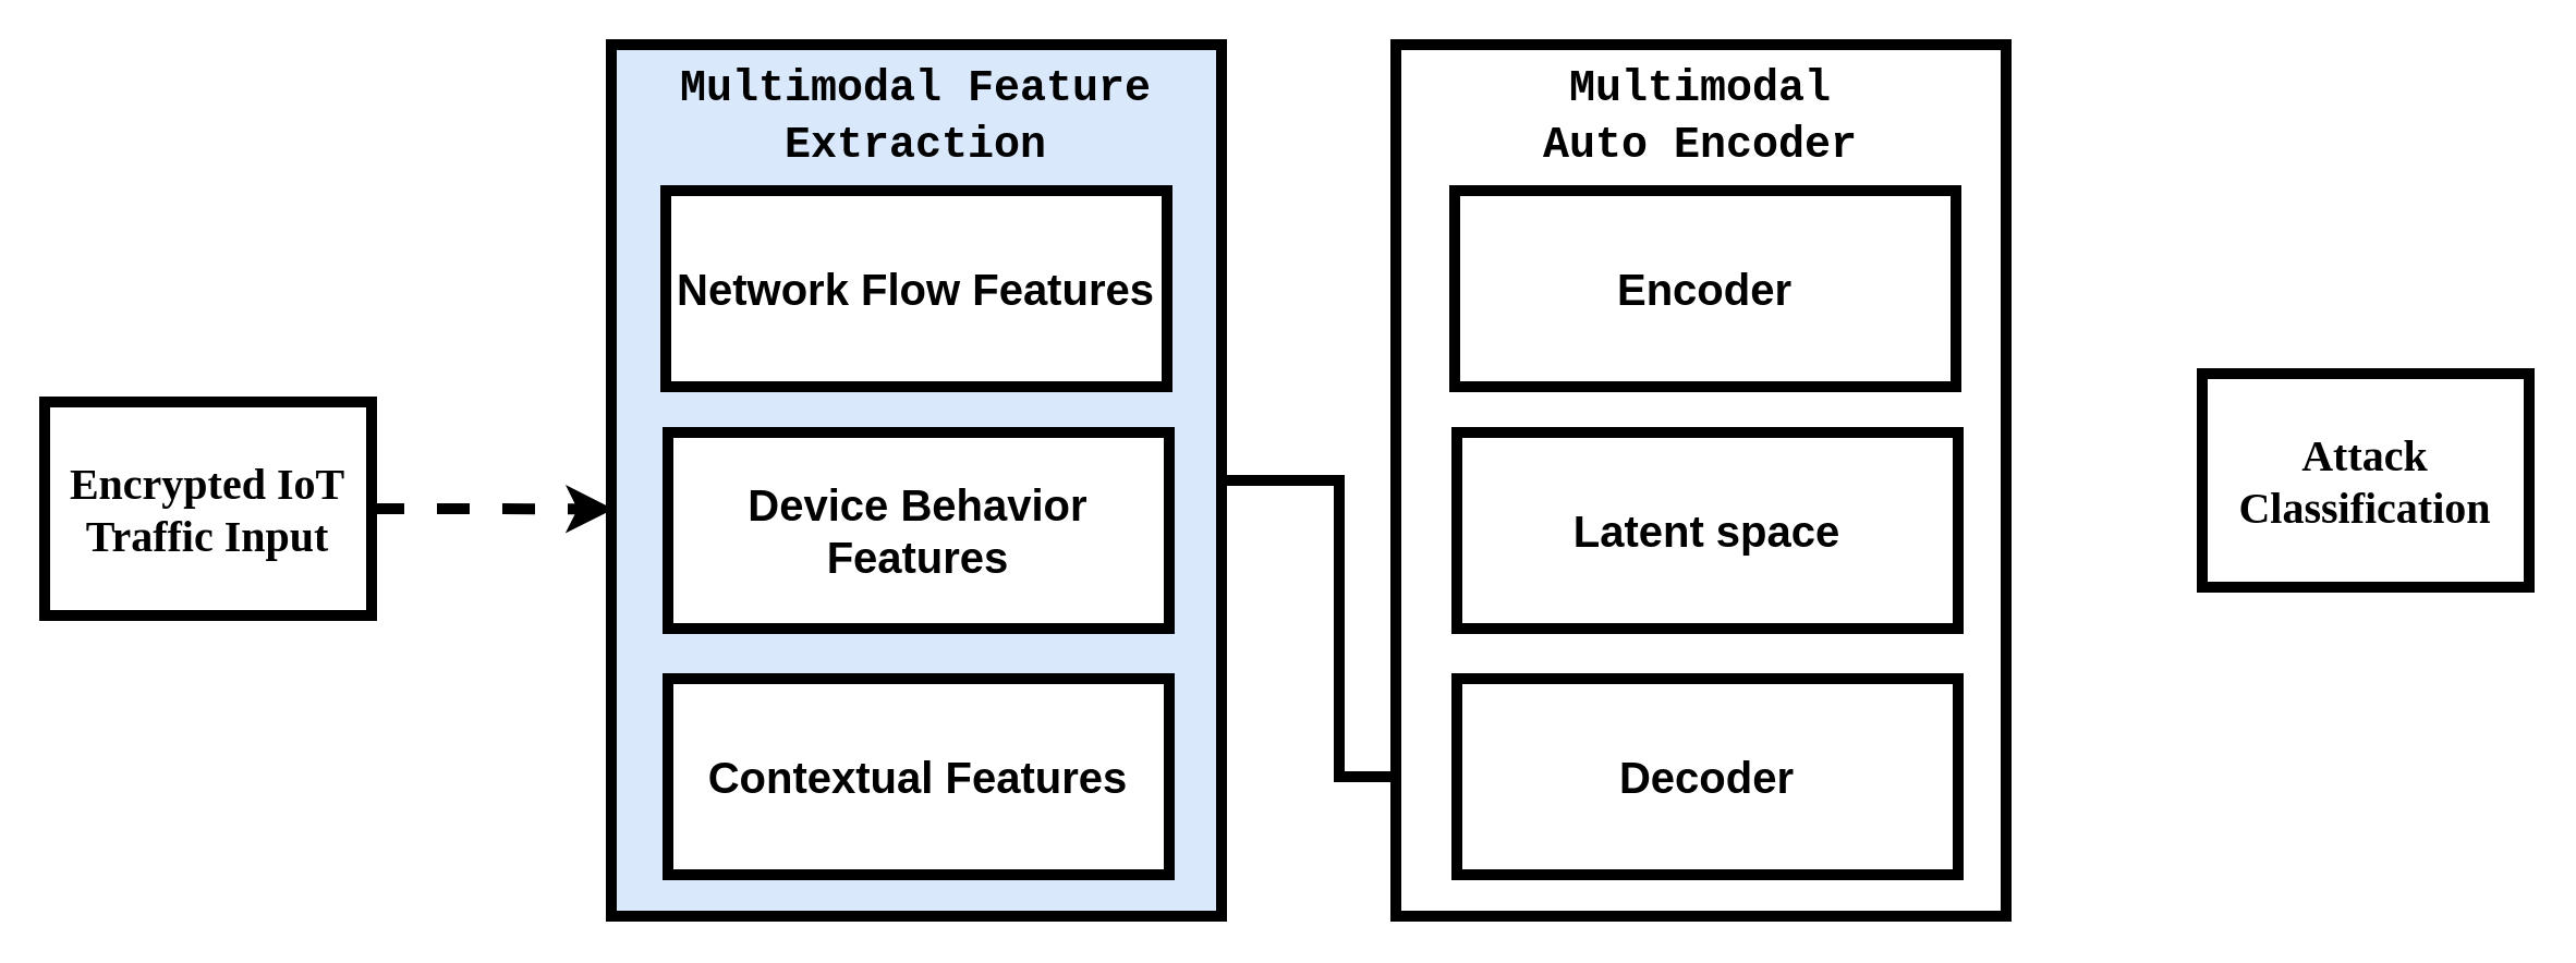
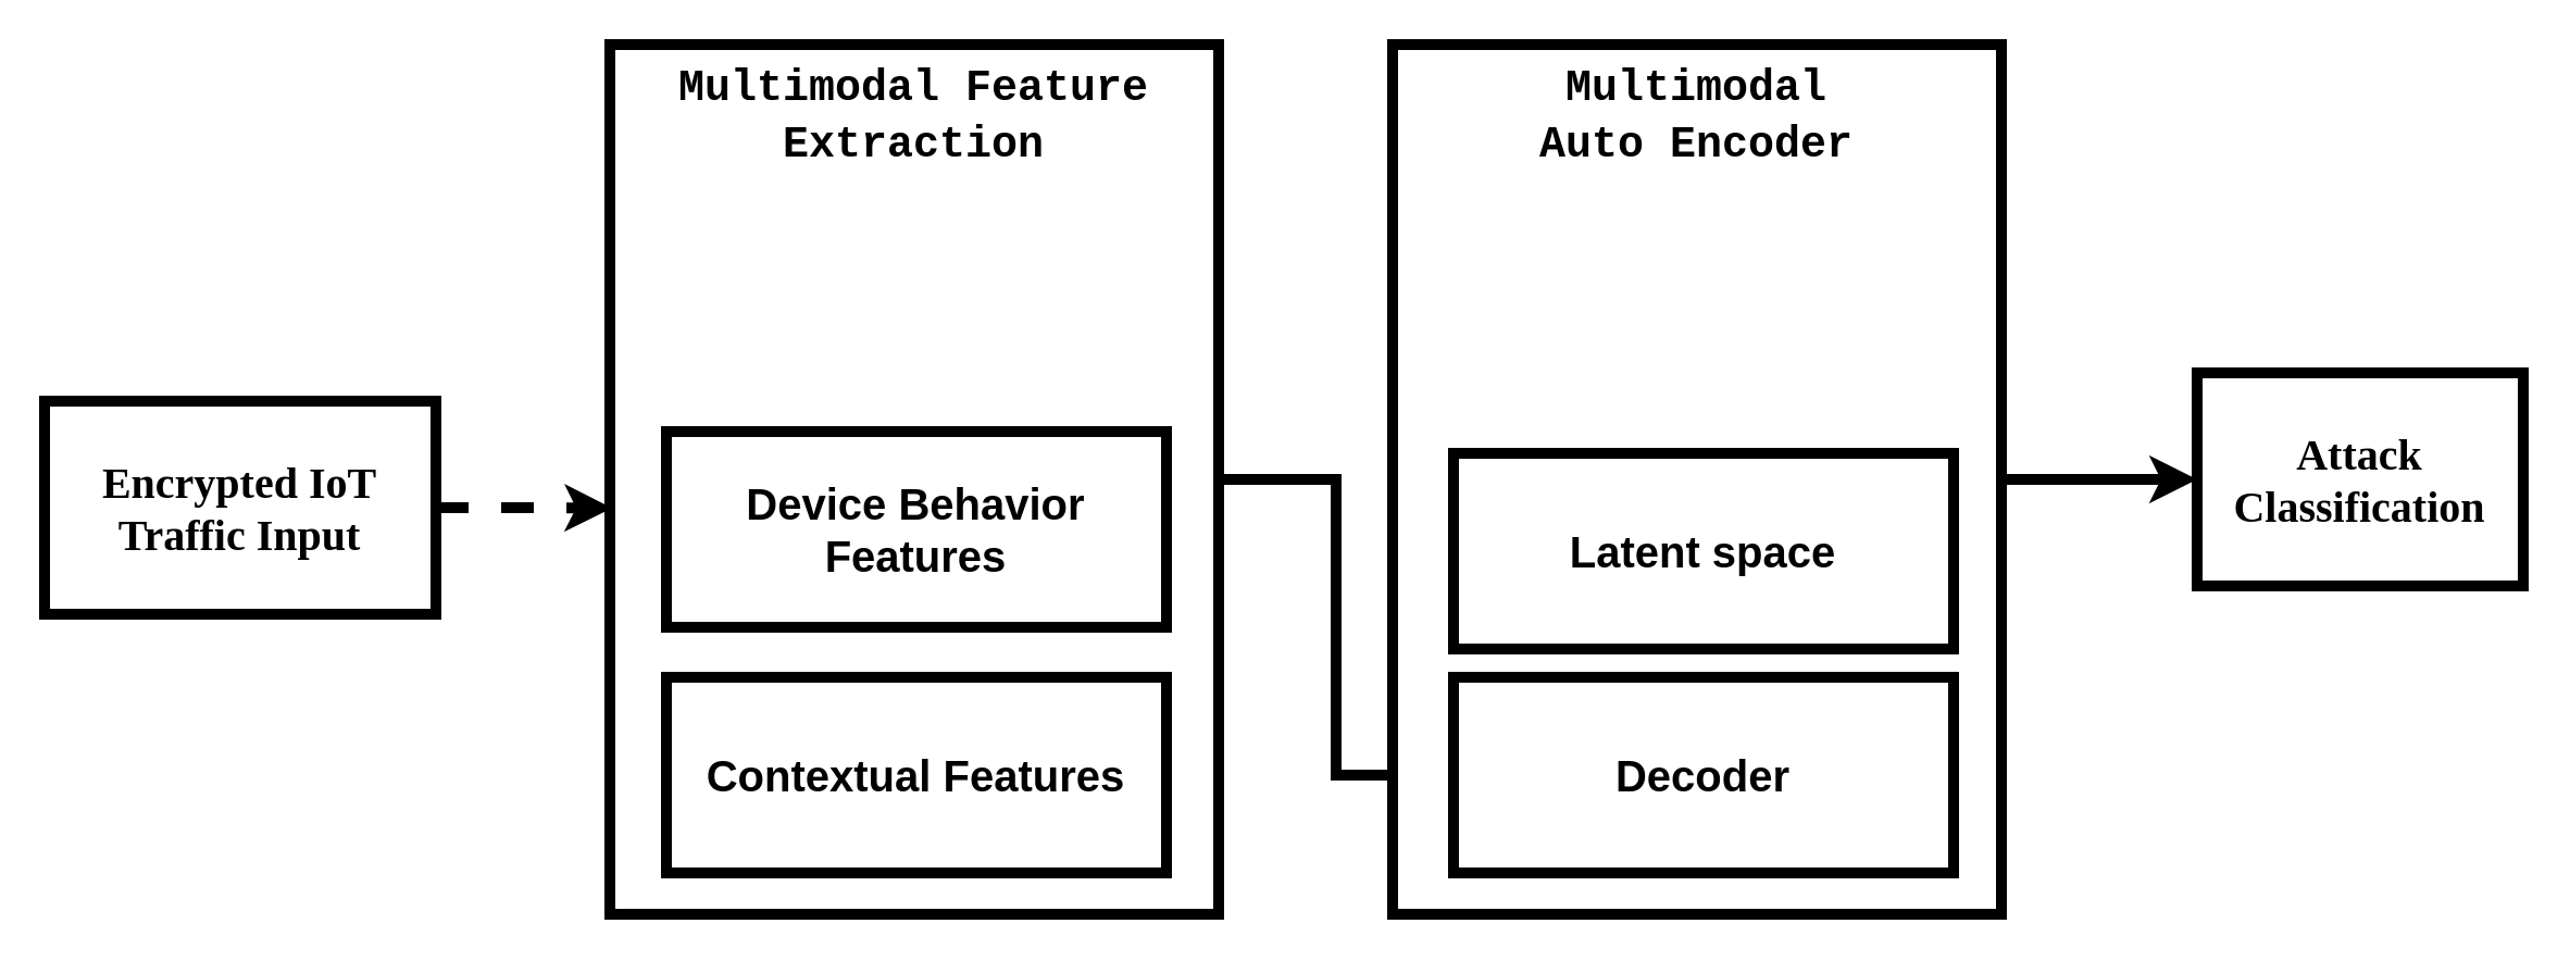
- <mxCell id="4" value="&lt;font style=&quot;&quot; face=&quot;Courier New&quot;&gt;Multimodal Feature Extraction&lt;/font&gt;" style="rounded=0;whiteSpace=wrap;html=1;strokeWidth=5;fontSize=20;fontStyle=1;align=center;verticalAlign=top;fillColor=#dae8fc;" vertex="1" parent="1"><mxGeometry x="280" y="20" width="280" height="400" as="geometry" /></mxCell>
+ <mxCell id="4" value="&lt;font style=&quot;&quot; face=&quot;Courier New&quot;&gt;Multimodal Feature Extraction&lt;/font&gt;" style="rounded=0;whiteSpace=wrap;html=1;strokeWidth=5;fontSize=20;fontStyle=1;align=center;verticalAlign=top;" vertex="1" parent="1"><mxGeometry x="280" y="20" width="280" height="400" as="geometry" /></mxCell>
- <mxCell id="5" value="Network Flow Features" style="rounded=0;whiteSpace=wrap;html=1;strokeWidth=5;fontSize=20;fontStyle=1;align=center;verticalAlign=middle;" vertex="1" parent="1"><mxGeometry x="305" y="87" width="230" height="90" as="geometry" /></mxCell>
- <mxCell id="11" value="Encoder" style="rounded=0;whiteSpace=wrap;html=1;strokeWidth=5;fontSize=20;fontStyle=1;align=center;verticalAlign=middle;" vertex="1" parent="1"><mxGeometry x="667" y="87" width="230" height="90" as="geometry" /></mxCell>
+ <mxCell id="9" style="edgeStyle=orthogonalEdgeStyle;rounded=0;orthogonalLoop=1;jettySize=auto;html=1;exitX=1;exitY=0.5;exitDx=0;exitDy=0;entryX=0;entryY=0.5;entryDx=0;entryDy=0;strokeWidth=5;" edge="1" parent="1" source="10" target="14"><mxGeometry relative="1" as="geometry" /></mxCell>
- <mxCell id="2" value="&lt;span&gt;&lt;font face=&quot;Garamond&quot;&gt;Encrypted IoT Traffic Input&lt;/font&gt;&lt;/span&gt;" style="rounded=0;whiteSpace=wrap;html=1;strokeWidth=5;fontSize=20;fontStyle=1;align=center;verticalAlign=middle;" vertex="1" parent="1"><mxGeometry x="20" y="184" width="150" height="98" as="geometry" /></mxCell>
+ <mxCell id="2" value="&lt;span&gt;&lt;font face=&quot;Garamond&quot;&gt;Encrypted IoT Traffic Input&lt;/font&gt;&lt;/span&gt;" style="rounded=0;whiteSpace=wrap;html=1;strokeWidth=5;fontSize=20;fontStyle=1;align=center;verticalAlign=middle;" vertex="1" parent="1"><mxGeometry x="20" y="184" width="180" height="98" as="geometry" /></mxCell>
- <mxCell id="12" value="Latent space" style="rounded=0;whiteSpace=wrap;html=1;strokeWidth=5;fontSize=20;fontStyle=1;align=center;verticalAlign=middle;" vertex="1" parent="1"><mxGeometry x="668" y="198" width="230" height="90" as="geometry" /></mxCell>
+ <mxCell id="12" value="Latent space" style="rounded=0;whiteSpace=wrap;html=1;strokeWidth=5;fontSize=20;fontStyle=1;align=center;verticalAlign=middle;" vertex="1" parent="1"><mxGeometry x="668" y="208" width="230" height="90" as="geometry" /></mxCell>
